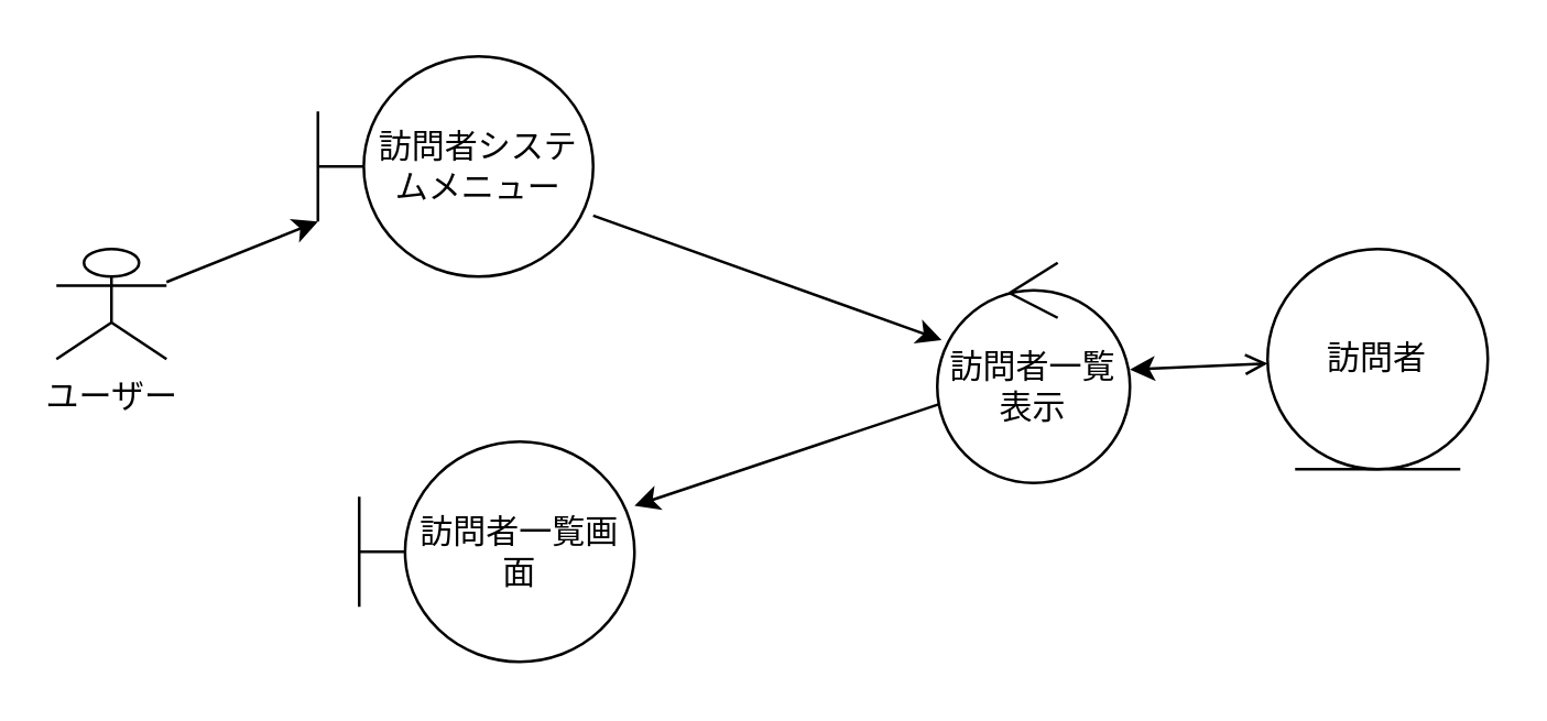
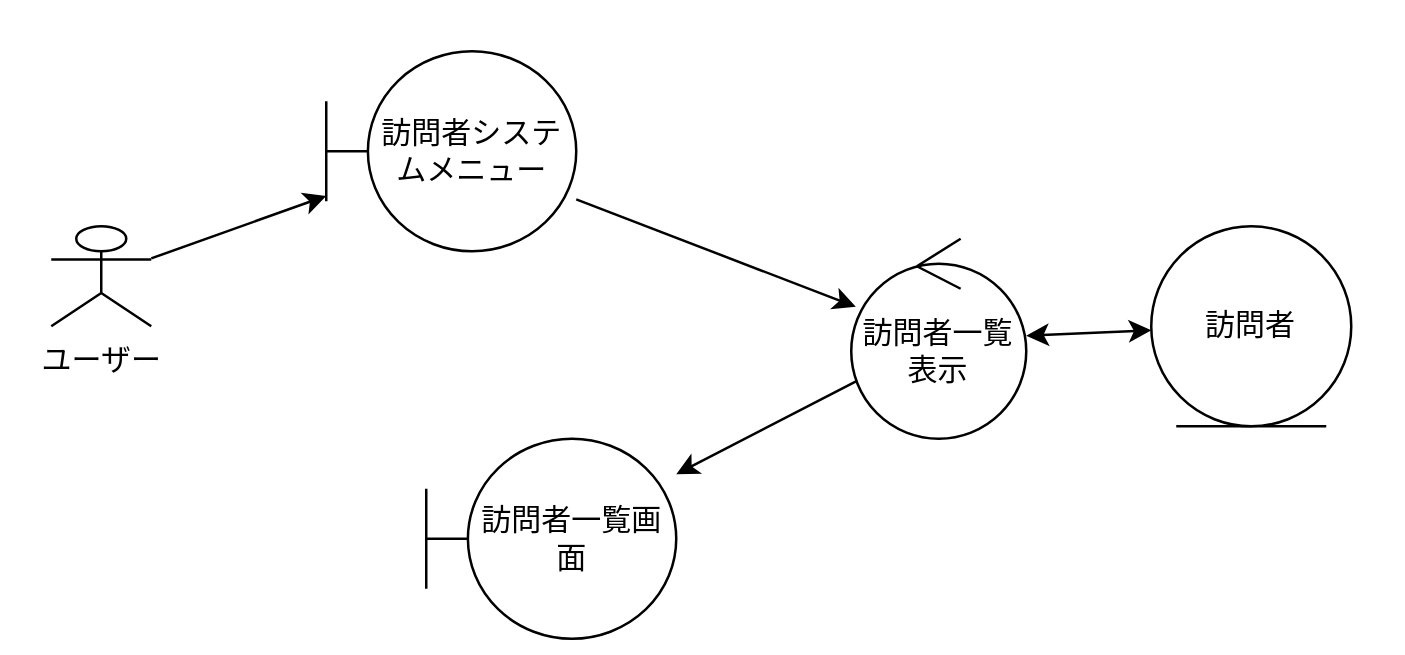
- <mxCell id="6" value="訪問者システムメニュー" style="shape=umlBoundary;whiteSpace=wrap;html=1;" vertex="1" parent="1"><mxGeometry x="115" y="20" width="100" height="80" as="geometry" /></mxCell>
+ <mxCell id="6" value="訪問者システムメニュー" style="shape=umlBoundary;whiteSpace=wrap;html=1;" vertex="1" parent="1"><mxGeometry x="130" y="20" width="100" height="80" as="geometry" /></mxCell>
- <mxCell id="10" value="" style="endArrow=open;startArrow=classic;html=1;rounded=0;" edge="1" parent="1" source="8" target="9"><mxGeometry width="50" height="50" relative="1" as="geometry"><mxPoint x="210" y="170" as="sourcePoint" /><mxPoint x="260" y="120" as="targetPoint" /></mxGeometry></mxCell>
+ <mxCell id="10" value="" style="endArrow=classic;startArrow=classic;html=1;rounded=0;" edge="1" parent="1" source="8" target="9"><mxGeometry width="50" height="50" relative="1" as="geometry"><mxPoint x="210" y="170" as="sourcePoint" /><mxPoint x="260" y="120" as="targetPoint" /></mxGeometry></mxCell>
- <mxCell id="7" value="訪問者一覧画面" style="shape=umlBoundary;whiteSpace=wrap;html=1;" vertex="1" parent="1"><mxGeometry x="130" y="160" width="100" height="80" as="geometry" /></mxCell>
+ <mxCell id="7" value="訪問者一覧画面" style="shape=umlBoundary;whiteSpace=wrap;html=1;" vertex="1" parent="1"><mxGeometry x="170" y="175" width="100" height="80" as="geometry" /></mxCell>
